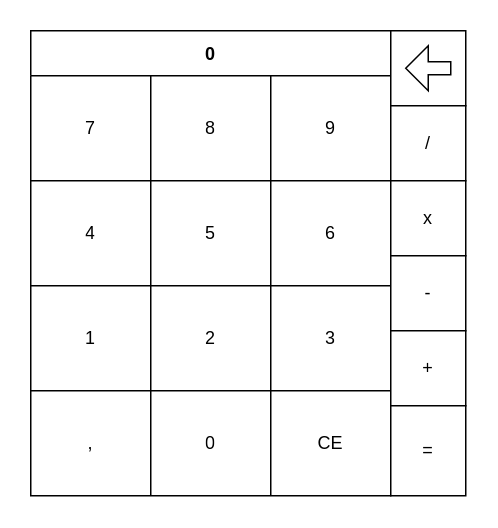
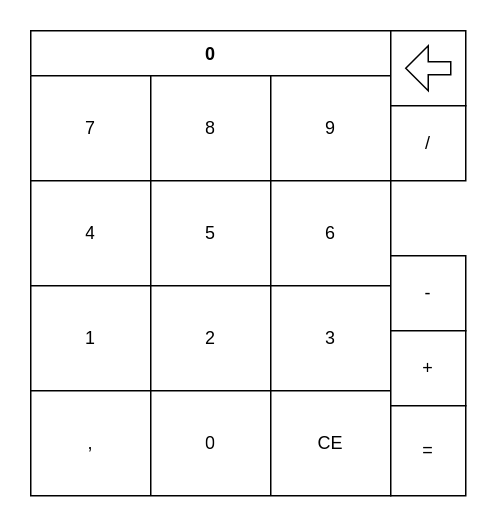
- <mxCell id="21" value="x" style="whiteSpace=wrap;html=1;aspect=fixed;" vertex="1" parent="1"><mxGeometry x="260" y="120" width="50" height="50" as="geometry" /></mxCell>
